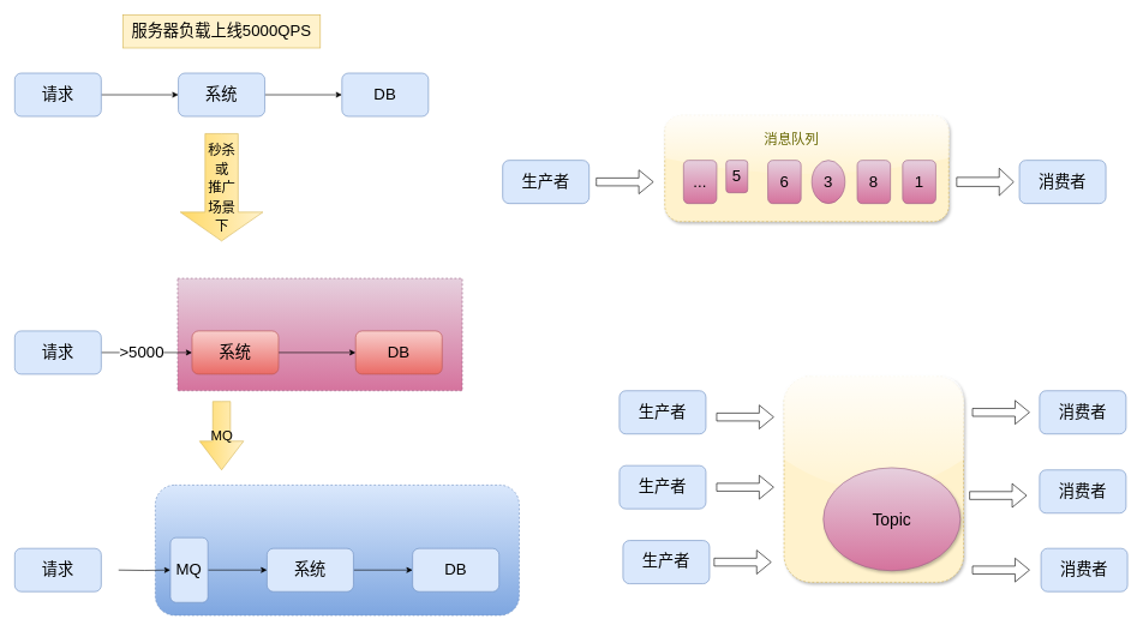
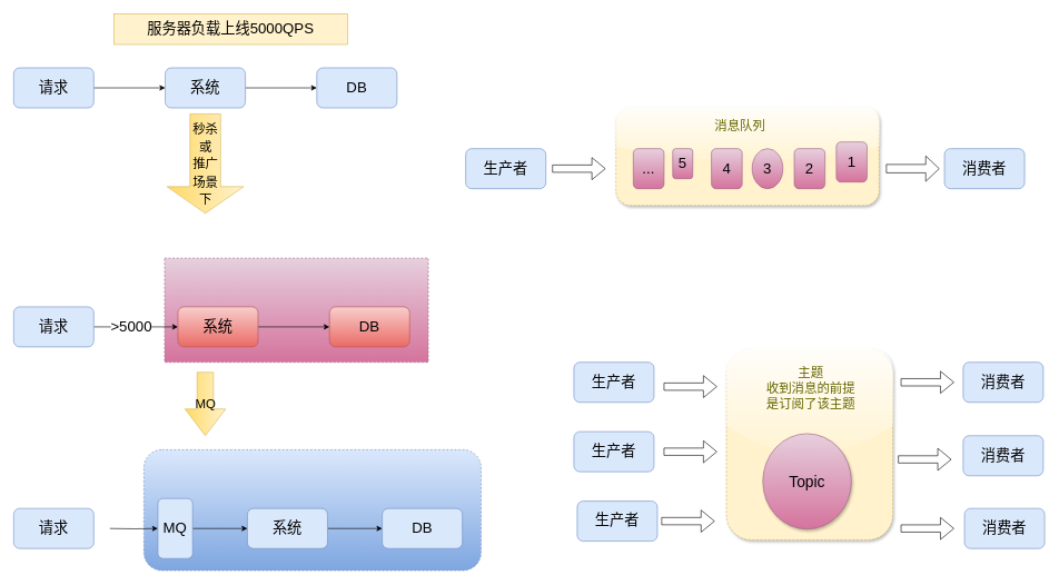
- <mxCell id="11" value="服务器负载上线5000QPS" style="text;html=1;strokeColor=#d6b656;fillColor=#fff2cc;align=center;verticalAlign=middle;whiteSpace=wrap;rounded=0;fontSize=22;" vertex="1" parent="1"><mxGeometry x="170" y="20" width="274" height="46" as="geometry" /></mxCell>
+ <mxCell id="11" value="服务器负载上线5000QPS" style="text;html=1;strokeColor=#d6b656;fillColor=#fff2cc;align=center;verticalAlign=middle;whiteSpace=wrap;rounded=0;fontSize=22;" vertex="1" parent="1"><mxGeometry x="170" y="20" width="350" height="46" as="geometry" /></mxCell>
- <mxCell id="37" value="消息队列" style="text;html=1;align=center;verticalAlign=middle;whiteSpace=wrap;rounded=0;shadow=1;glass=1;sketch=0;fontSize=19;fontColor=#666600;" vertex="1" parent="1"><mxGeometry x="1019" y="180" width="158" height="26" as="geometry" /></mxCell>
+ <mxCell id="37" value="消息队列" style="text;html=1;align=center;verticalAlign=middle;whiteSpace=wrap;rounded=0;shadow=1;glass=1;sketch=0;fontSize=19;fontColor=#666600;" vertex="1" parent="1"><mxGeometry x="1029" y="175" width="158" height="26" as="geometry" /></mxCell>
- <mxCell id="29" value="6" style="rounded=1;whiteSpace=wrap;html=1;fontSize=22;fillColor=#e6d0de;strokeColor=#996185;gradientColor=#d5739d;glass=0;shadow=0;sketch=0;" vertex="1" parent="1"><mxGeometry x="1065" y="222" width="46" height="60" as="geometry" /></mxCell>
+ <mxCell id="29" value="4" style="rounded=1;whiteSpace=wrap;html=1;fontSize=22;fillColor=#e6d0de;strokeColor=#996185;gradientColor=#d5739d;glass=0;shadow=0;sketch=0;" vertex="1" parent="1"><mxGeometry x="1065" y="222" width="46" height="60" as="geometry" /></mxCell>
- <mxCell id="31" value="8" style="rounded=1;whiteSpace=wrap;html=1;fontSize=22;fillColor=#e6d0de;strokeColor=#996185;gradientColor=#d5739d;glass=0;shadow=0;sketch=0;" vertex="1" parent="1"><mxGeometry x="1189" y="222" width="46" height="60" as="geometry" /></mxCell>
+ <mxCell id="31" value="2" style="rounded=1;whiteSpace=wrap;html=1;fontSize=22;fillColor=#e6d0de;strokeColor=#996185;gradientColor=#d5739d;glass=0;shadow=0;sketch=0;" vertex="1" parent="1"><mxGeometry x="1189" y="222" width="46" height="60" as="geometry" /></mxCell>
- <mxCell id="32" value="1" style="rounded=1;whiteSpace=wrap;html=1;fontSize=22;fillColor=#e6d0de;strokeColor=#996185;gradientColor=#d5739d;glass=0;shadow=0;sketch=0;" vertex="1" parent="1"><mxGeometry x="1252" y="222" width="46" height="60" as="geometry" /></mxCell>
+ <mxCell id="32" value="1" style="rounded=1;whiteSpace=wrap;html=1;fontSize=22;fillColor=#e6d0de;strokeColor=#996185;gradientColor=#d5739d;glass=0;shadow=0;sketch=0;" vertex="1" parent="1"><mxGeometry x="1252" y="212" width="46" height="60" as="geometry" /></mxCell>
- <mxCell id="18" value="&lt;font style=&quot;font-size: 19px;&quot;&gt;秒杀&lt;br&gt;或&lt;br&gt;推广&lt;br&gt;场景&lt;br&gt;下&lt;/font&gt;" style="html=1;shadow=0;dashed=0;align=center;verticalAlign=middle;shape=mxgraph.arrows2.arrow;dy=0.6;dx=40;direction=south;notch=0;fontSize=22;fillColor=#fff2cc;gradientColor=#ffd966;strokeColor=#d6b656;" vertex="1" parent="1"><mxGeometry x="249.75" y="185" width="114.5" height="149" as="geometry" /></mxCell>
+ <mxCell id="18" value="&lt;font style=&quot;font-size: 19px;&quot;&gt;秒杀&lt;br&gt;或&lt;br&gt;推广&lt;br&gt;场景&lt;br&gt;下&lt;/font&gt;" style="html=1;shadow=0;dashed=0;align=center;verticalAlign=middle;shape=mxgraph.arrows2.arrow;dy=0.6;dx=40;direction=south;notch=0;fontSize=22;fillColor=#fff2cc;gradientColor=#ffd966;strokeColor=#d6b656;" vertex="1" parent="1"><mxGeometry x="249.75" y="170" width="114.5" height="149" as="geometry" /></mxCell>
+ <mxCell id="45" value="主题&lt;br&gt;收到消息的前提&lt;br&gt;是订阅了该主题" style="text;html=1;align=center;verticalAlign=middle;whiteSpace=wrap;rounded=0;shadow=1;glass=1;sketch=0;fontSize=19;fontColor=#666600;" vertex="1" parent="1"><mxGeometry x="1094" y="552" width="240" height="59" as="geometry" /></mxCell>
- <mxCell id="39" value="&lt;font style=&quot;font-size: 23px;&quot;&gt;Topic&lt;/font&gt;" style="ellipse;whiteSpace=wrap;html=1;rounded=1;shadow=1;glass=1;sketch=0;fontSize=19;fillColor=#e6d0de;strokeColor=#996185;gradientColor=#d5739d;" vertex="1" parent="1"><mxGeometry x="1142" y="649" width="190" height="143" as="geometry" /></mxCell>
+ <mxCell id="39" value="&lt;font style=&quot;font-size: 23px;&quot;&gt;Topic&lt;/font&gt;" style="ellipse;whiteSpace=wrap;html=1;rounded=1;shadow=1;glass=1;sketch=0;fontSize=19;fillColor=#e6d0de;strokeColor=#996185;gradientColor=#d5739d;" vertex="1" parent="1"><mxGeometry x="1142" y="649" width="132.5" height="143" as="geometry" /></mxCell>
